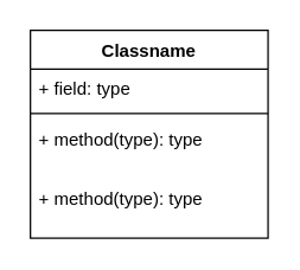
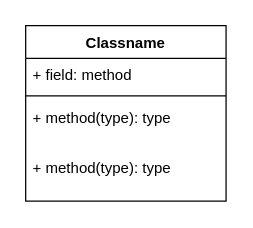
- <mxCell id="3" value="+ field: type" style="text;strokeColor=none;fillColor=none;align=left;verticalAlign=top;spacingLeft=4;spacingRight=4;overflow=hidden;rotatable=0;points=[[0,0.5],[1,0.5]];portConstraint=eastwest;" parent="2" vertex="1"><mxGeometry y="26" width="160" height="26" as="geometry" /></mxCell>
+ <mxCell id="3" value="+ field: method" style="text;strokeColor=none;fillColor=none;align=left;verticalAlign=top;spacingLeft=4;spacingRight=4;overflow=hidden;rotatable=0;points=[[0,0.5],[1,0.5]];portConstraint=eastwest;" parent="2" vertex="1"><mxGeometry y="26" width="160" height="26" as="geometry" /></mxCell>
